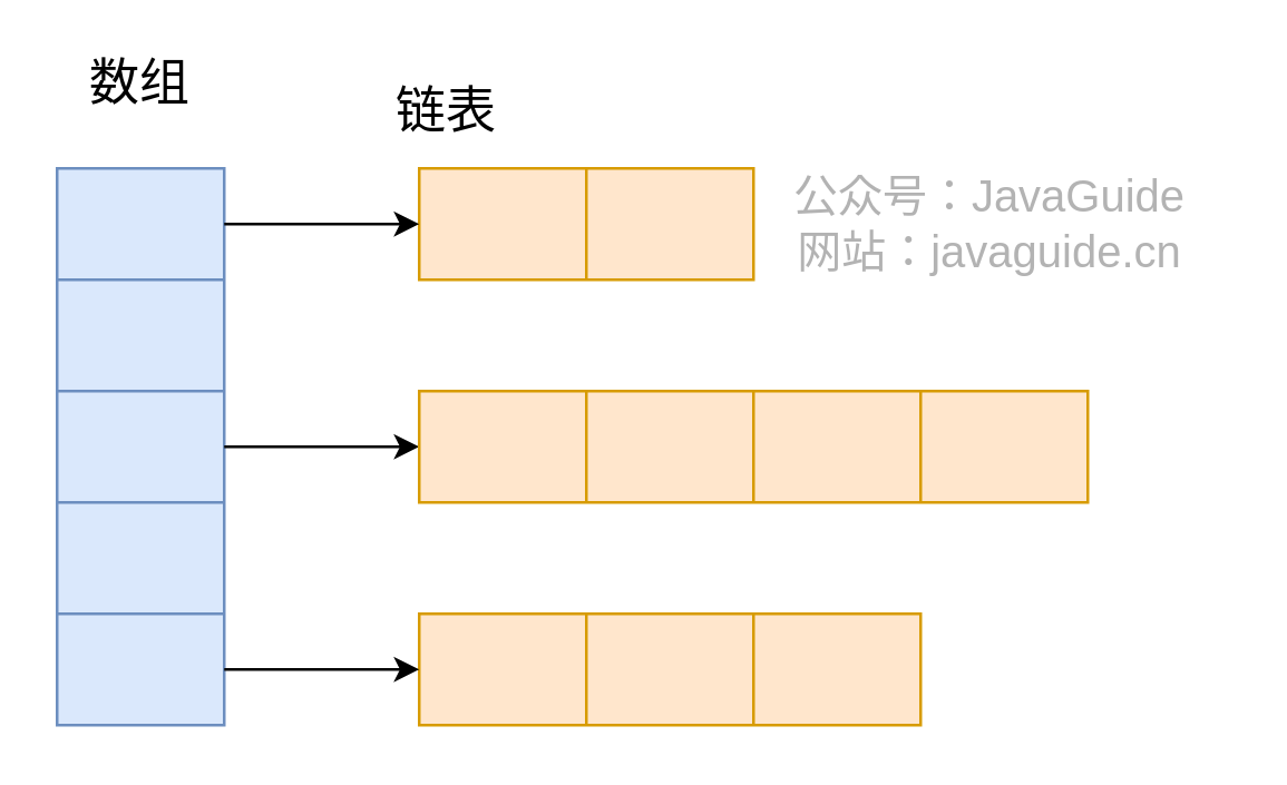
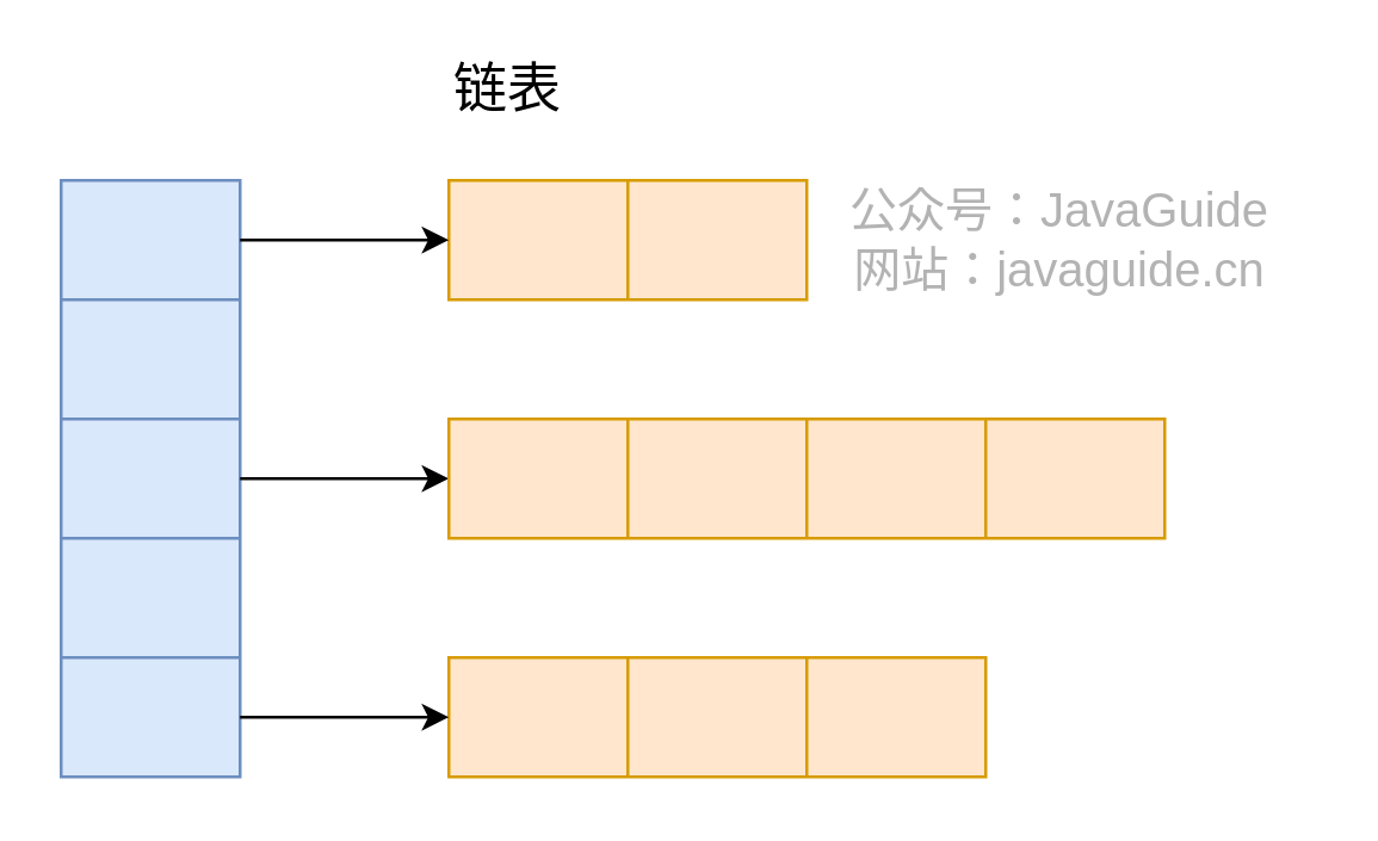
- <mxCell id="13" value="&lt;font style=&quot;font-size: 18px&quot;&gt;数组&lt;/font&gt;" style="text;html=1;strokeColor=none;fillColor=none;align=center;verticalAlign=middle;whiteSpace=wrap;rounded=0;sketch=0;" parent="1" vertex="1"><mxGeometry x="30" y="20" width="40" height="20" as="geometry" /></mxCell>
- <mxCell id="32" value="&lt;font style=&quot;font-size: 18px&quot;&gt;链表&lt;/font&gt;" style="text;html=1;strokeColor=none;fillColor=none;align=center;verticalAlign=middle;whiteSpace=wrap;rounded=0;sketch=0;" parent="1" vertex="1"><mxGeometry x="140" y="30" width="40" height="20" as="geometry" /></mxCell>
+ <mxCell id="32" value="&lt;font style=&quot;font-size: 18px&quot;&gt;链表&lt;/font&gt;" style="text;html=1;strokeColor=none;fillColor=none;align=center;verticalAlign=middle;whiteSpace=wrap;rounded=0;sketch=0;" parent="1" vertex="1"><mxGeometry x="150" y="20" width="40" height="20" as="geometry" /></mxCell>
